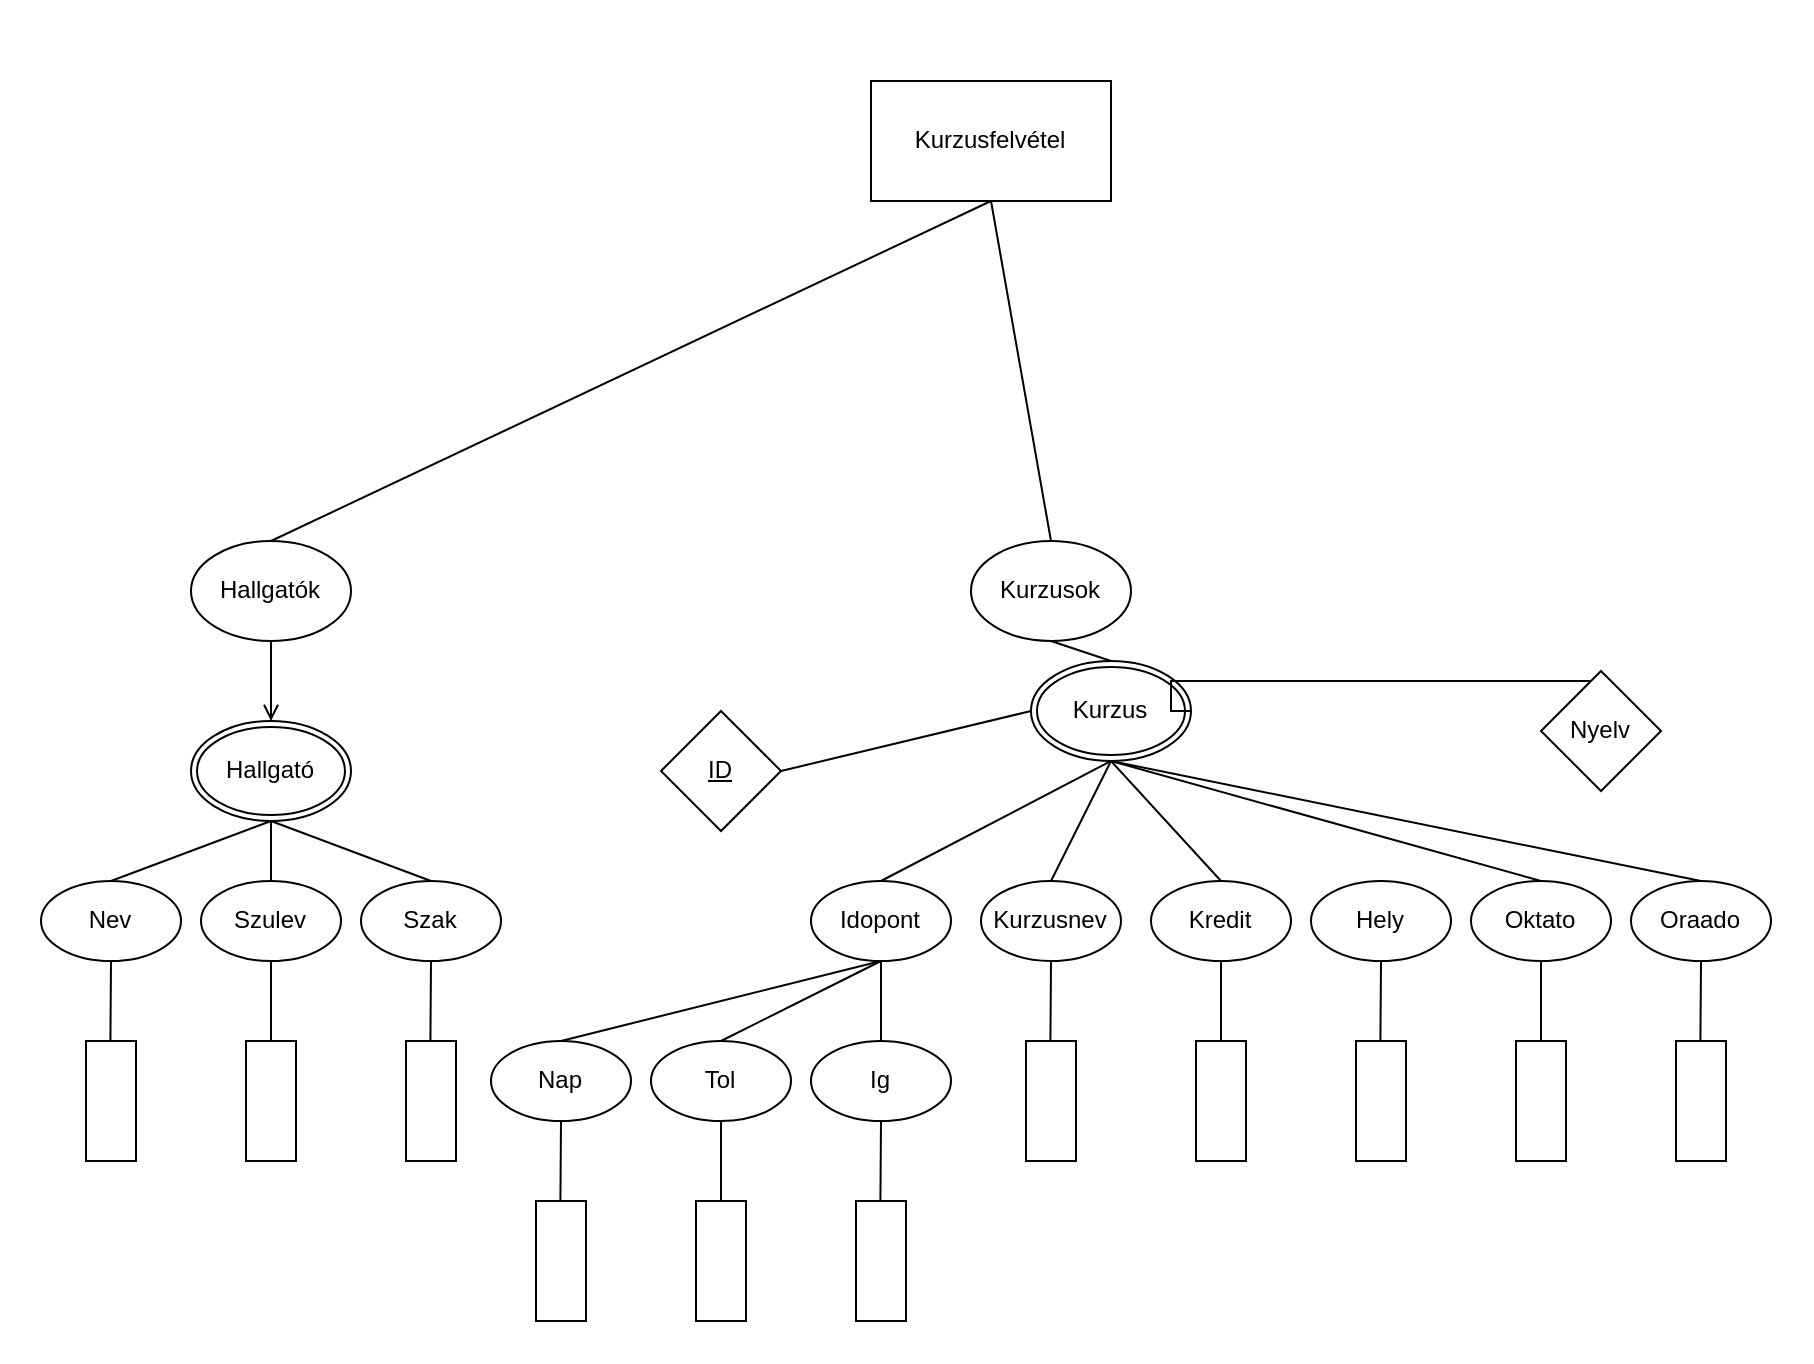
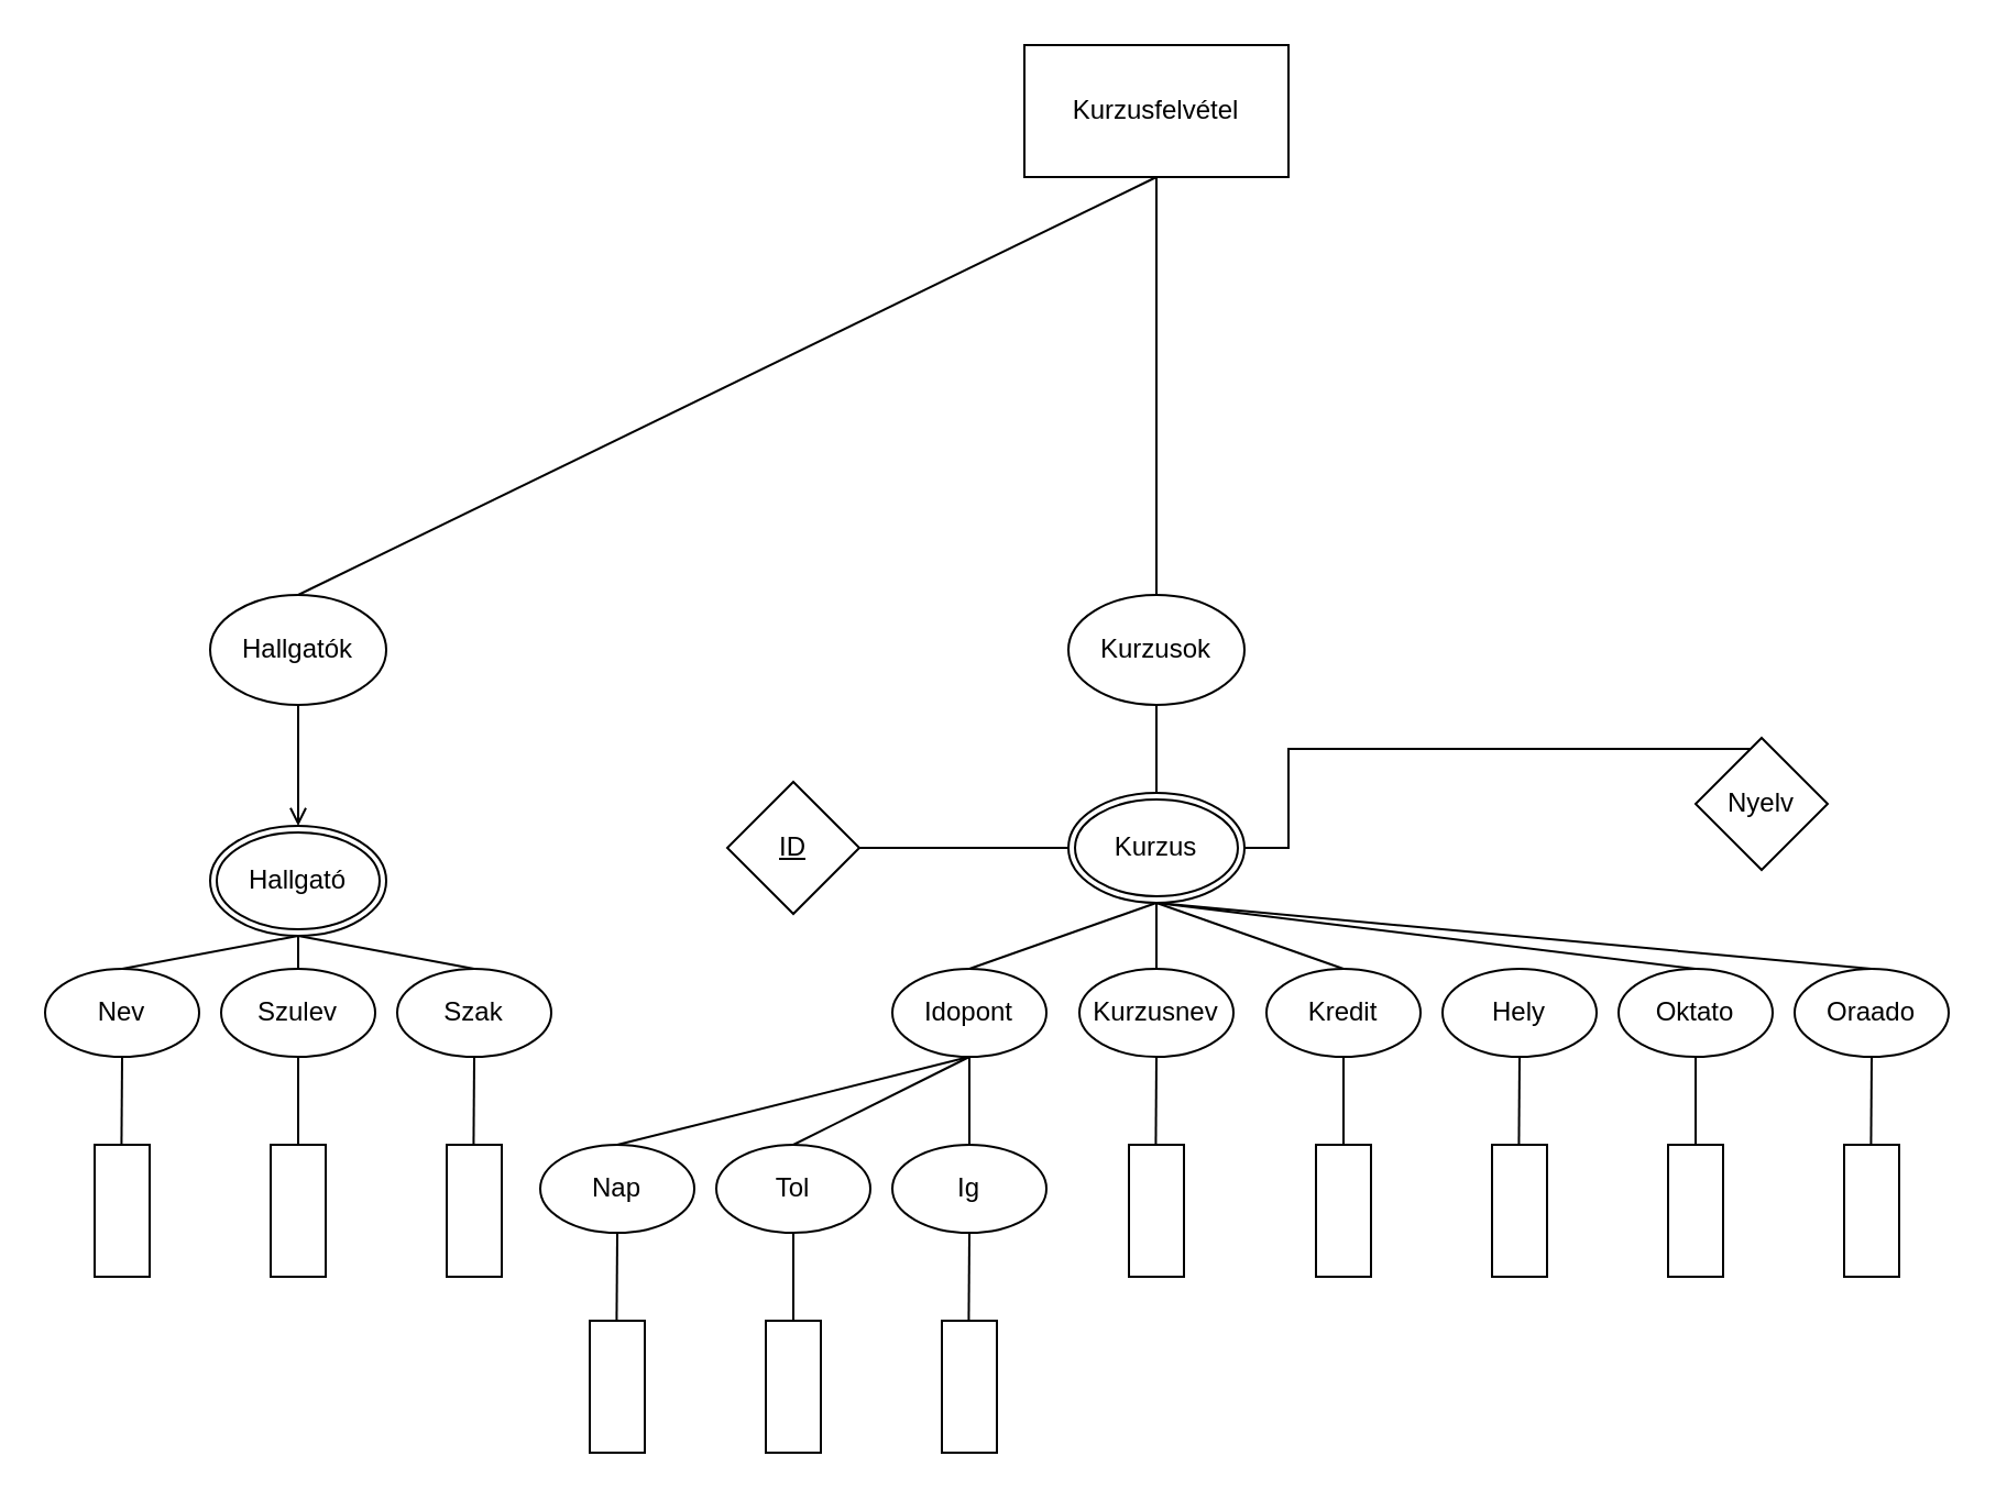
- <mxCell id="2" value="Kurzusfelvétel" style="rounded=0;whiteSpace=wrap;html=1;" vertex="1" parent="1"><mxGeometry x="435" y="40" width="120" height="60" as="geometry" /></mxCell>
+ <mxCell id="2" value="Kurzusfelvétel" style="rounded=0;whiteSpace=wrap;html=1;" vertex="1" parent="1"><mxGeometry x="465" y="20" width="120" height="60" as="geometry" /></mxCell>
- <mxCell id="7" value="Kurzus" style="ellipse;shape=doubleEllipse;margin=3;whiteSpace=wrap;html=1;align=center;" vertex="1" parent="1"><mxGeometry x="515" y="330" width="80" height="50" as="geometry" /></mxCell>
+ <mxCell id="7" value="Kurzus" style="ellipse;shape=doubleEllipse;margin=3;whiteSpace=wrap;html=1;align=center;" vertex="1" parent="1"><mxGeometry x="485" y="360" width="80" height="50" as="geometry" /></mxCell>
- <mxCell id="5" value="Hallgató" style="ellipse;shape=doubleEllipse;margin=3;whiteSpace=wrap;html=1;align=center;" vertex="1" parent="1"><mxGeometry x="95" y="360" width="80" height="50" as="geometry" /></mxCell>
+ <mxCell id="5" value="Hallgató" style="ellipse;shape=doubleEllipse;margin=3;whiteSpace=wrap;html=1;align=center;" vertex="1" parent="1"><mxGeometry x="95" y="375" width="80" height="50" as="geometry" /></mxCell>
